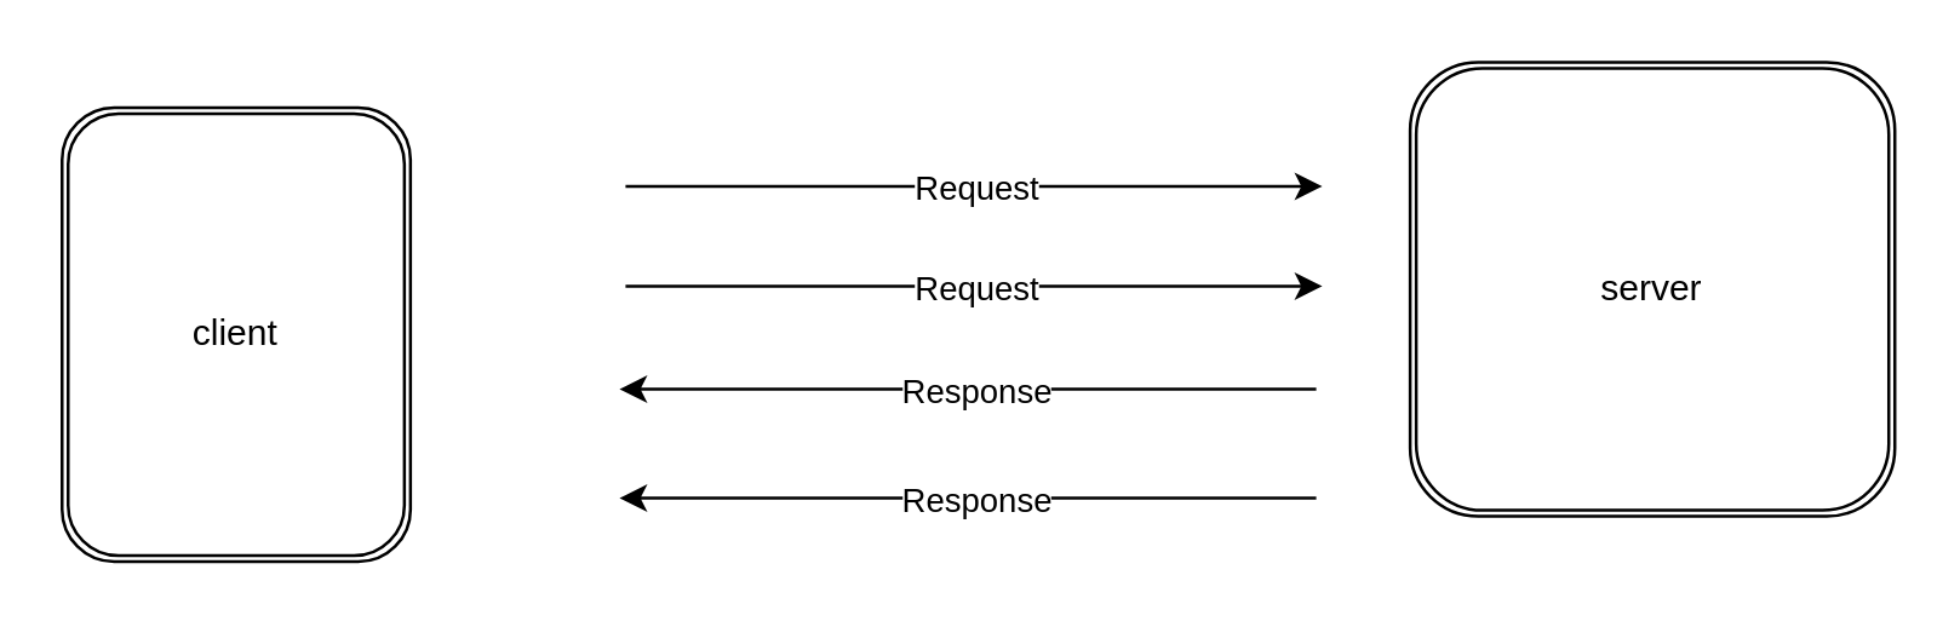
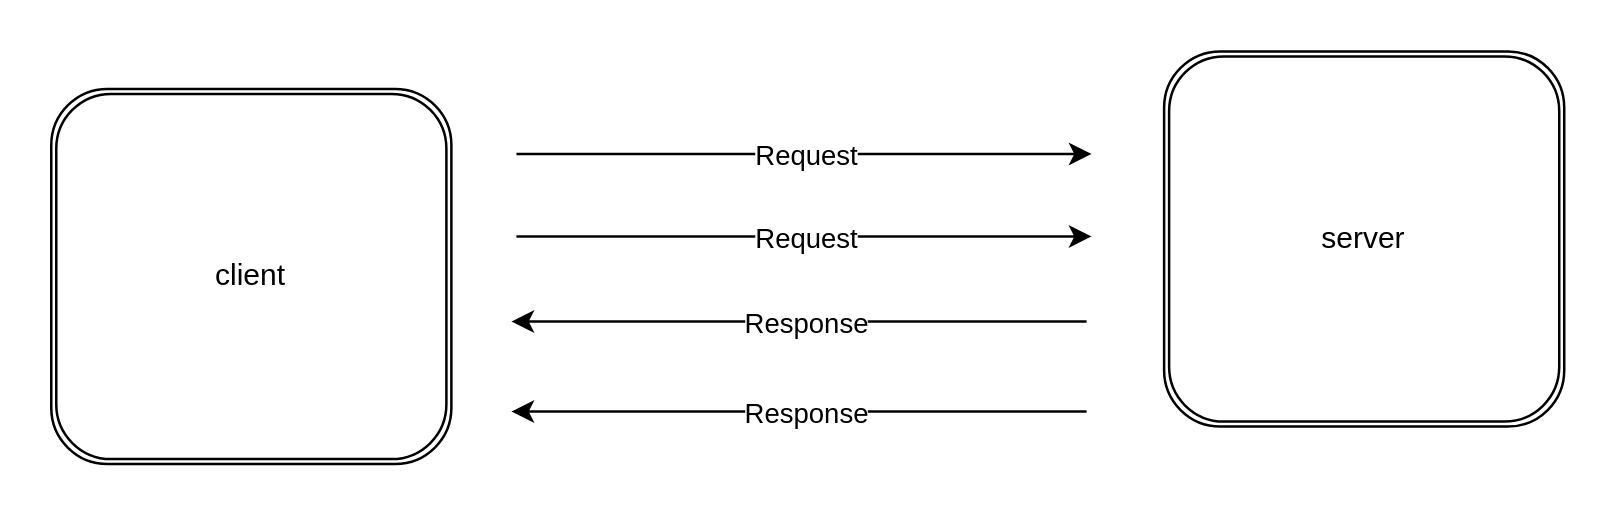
- <mxCell id="2" value="client" style="shape=ext;double=1;rounded=1;whiteSpace=wrap;html=1;" vertex="1" parent="1"><mxGeometry x="20" y="35" width="115" height="150" as="geometry" /></mxCell>
+ <mxCell id="2" value="client" style="shape=ext;double=1;rounded=1;whiteSpace=wrap;html=1;" vertex="1" parent="1"><mxGeometry x="20" y="35" width="160" height="150" as="geometry" /></mxCell>
